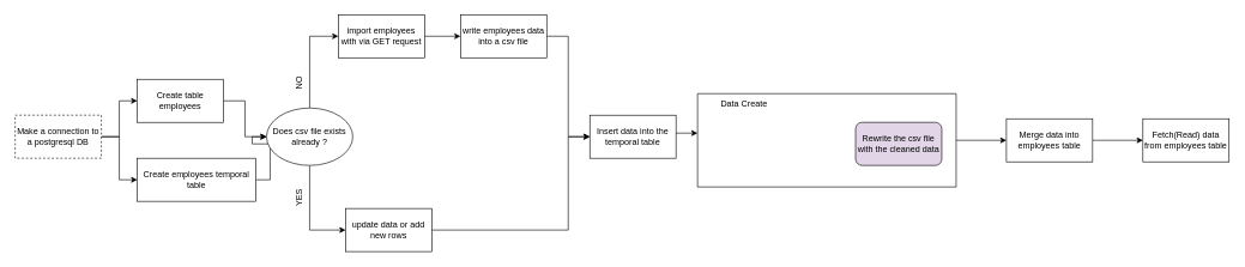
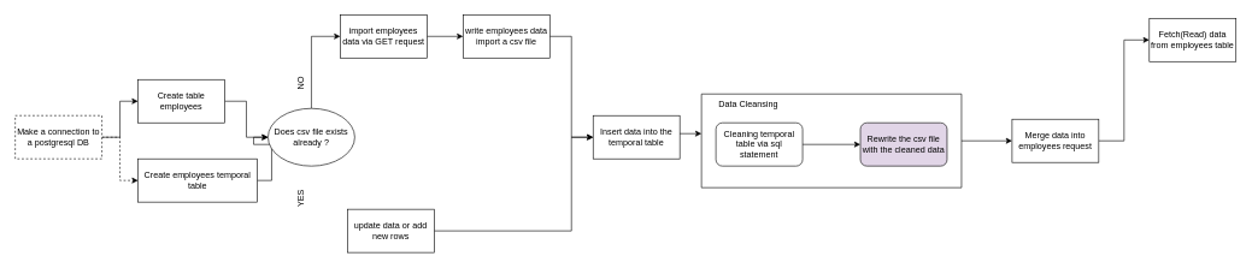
- <mxCell id="12" value="import employees with via GET request" style="rounded=0;whiteSpace=wrap;html=1;labelBackgroundColor=none;" vertex="1" parent="1"><mxGeometry x="470" y="20" width="120" height="60" as="geometry" /></mxCell>
+ <mxCell id="12" value="import employees data via GET request" style="rounded=0;whiteSpace=wrap;html=1;labelBackgroundColor=none;" vertex="1" parent="1"><mxGeometry x="470" y="20" width="120" height="60" as="geometry" /></mxCell>
- <mxCell id="10" value="write employees data into a csv file" style="rounded=0;whiteSpace=wrap;html=1;labelBackgroundColor=none;" vertex="1" parent="1"><mxGeometry x="640" y="20" width="120" height="60" as="geometry" /></mxCell>
+ <mxCell id="10" value="write employees data import a csv file" style="rounded=0;whiteSpace=wrap;html=1;labelBackgroundColor=none;" vertex="1" parent="1"><mxGeometry x="640" y="20" width="120" height="60" as="geometry" /></mxCell>
- <mxCell id="24" value="Data Create" style="text;html=1;strokeColor=none;fillColor=none;align=center;verticalAlign=middle;whiteSpace=wrap;rounded=0;" vertex="1" parent="23"><mxGeometry x="20" width="90" height="30" as="geometry" /></mxCell>
+ <mxCell id="24" value="Data Cleansing" style="text;html=1;strokeColor=none;fillColor=none;align=center;verticalAlign=middle;whiteSpace=wrap;rounded=0;" vertex="1" parent="23"><mxGeometry x="20" width="90" height="30" as="geometry" /></mxCell>
- <mxCell id="29" value="Merge data into employees table" style="rounded=0;whiteSpace=wrap;html=1;" vertex="1" parent="1"><mxGeometry x="1400" y="165" width="120" height="60" as="geometry" /></mxCell>
+ <mxCell id="29" value="Merge data into employees request" style="rounded=0;whiteSpace=wrap;html=1;" vertex="1" parent="1"><mxGeometry x="1400" y="165" width="120" height="60" as="geometry" /></mxCell>
- <mxCell id="30" value="Fetch(Read) data from employees table" style="rounded=0;whiteSpace=wrap;html=1;" vertex="1" parent="1"><mxGeometry x="1590" y="165" width="120" height="60" as="geometry" /></mxCell>
+ <mxCell id="30" value="Fetch(Read) data from employees table" style="rounded=0;whiteSpace=wrap;html=1;" vertex="1" parent="1"><mxGeometry x="1590" y="25" width="120" height="60" as="geometry" /></mxCell>
+ <mxCell id="26" value="Cleaning temporal table via sql statement" style="rounded=1;whiteSpace=wrap;html=1;" vertex="1" parent="23"><mxGeometry x="20" y="40" width="120" height="60" as="geometry" /></mxCell>
+ <mxCell id="25" style="edgeStyle=orthogonalEdgeStyle;rounded=0;orthogonalLoop=1;jettySize=auto;html=1;exitX=1;exitY=0.5;exitDx=0;exitDy=0;entryX=0;entryY=0.5;entryDx=0;entryDy=0;" edge="1" parent="23" source="26" target="27"><mxGeometry relative="1" as="geometry" /></mxCell>
- <mxCell id="7" style="edgeStyle=orthogonalEdgeStyle;rounded=0;orthogonalLoop=1;jettySize=auto;html=1;exitX=1;exitY=0.5;exitDx=0;exitDy=0;entryX=0;entryY=0.5;entryDx=0;entryDy=0;labelBackgroundColor=none;fontColor=default;" edge="1" parent="1" source="8" target="5"><mxGeometry relative="1" as="geometry" /></mxCell>
+ <mxCell id="7" style="edgeStyle=orthogonalEdgeStyle;rounded=0;orthogonalLoop=1;jettySize=auto;html=1;exitX=1;exitY=0.5;exitDx=0;exitDy=0;entryX=0;entryY=0.5;entryDx=0;entryDy=0;labelBackgroundColor=none;fontColor=default;dashed=1;" edge="1" parent="1" source="8" target="5"><mxGeometry relative="1" as="geometry" /></mxCell>
- <mxCell id="13" style="edgeStyle=orthogonalEdgeStyle;rounded=0;orthogonalLoop=1;jettySize=auto;html=1;entryX=0;entryY=0.5;entryDx=0;entryDy=0;labelBackgroundColor=none;fontColor=default;" edge="1" parent="1" source="15" target="19"><mxGeometry relative="1" as="geometry"><mxPoint x="430" y="320" as="targetPoint" /></mxGeometry></mxCell>
